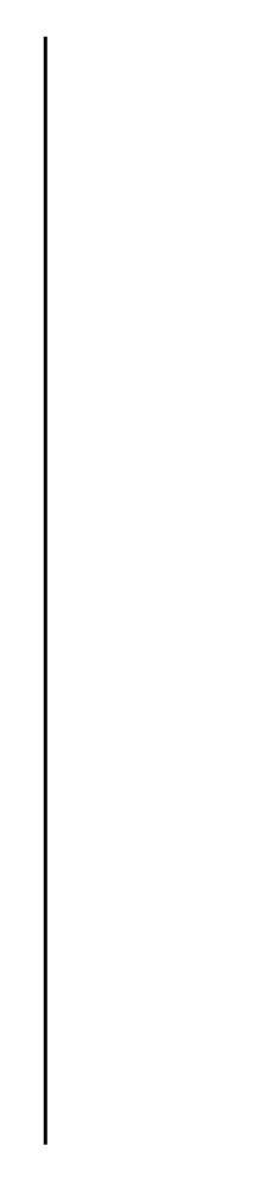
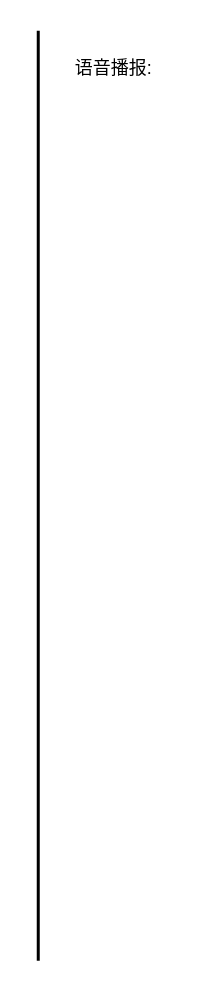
+ <mxCell id="2" value="语音播报:" style="text;html=1;align=center;verticalAlign=middle;resizable=0;points=[];autosize=1;strokeColor=none;fillColor=none;" vertex="1" parent="1"><mxGeometry x="30" y="30" width="90" height="30" as="geometry" /></mxCell>
